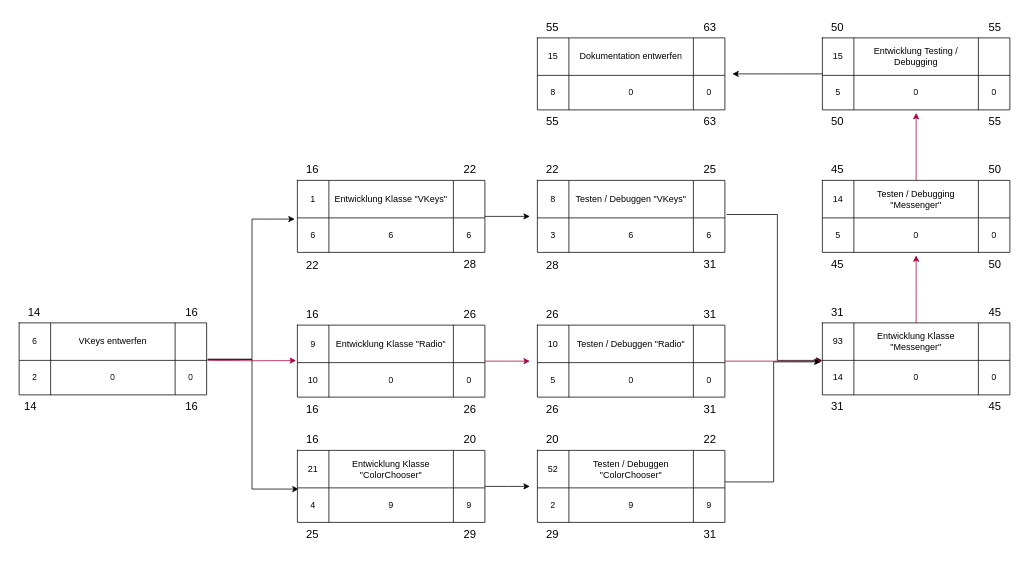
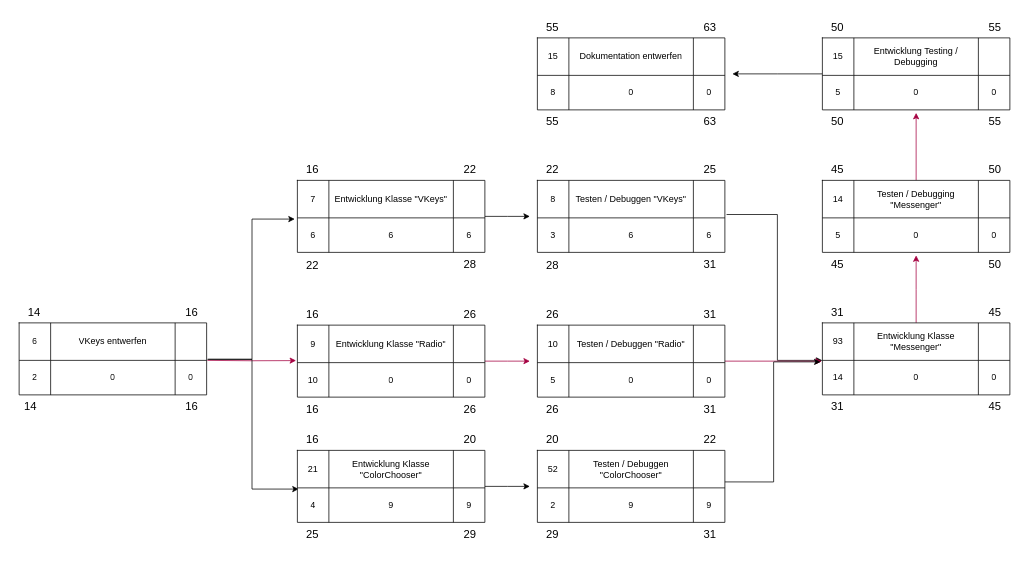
- <mxCell id="21" value="1" style="shape=partialRectangle;html=1;whiteSpace=wrap;connectable=0;fillColor=none;top=0;left=0;bottom=0;right=0;overflow=hidden;labelBackgroundColor=none;" vertex="1" parent="20"><mxGeometry width="42" height="50" as="geometry"><mxRectangle width="42" height="50" as="alternateBounds" /></mxGeometry></mxCell>
+ <mxCell id="21" value="7" style="shape=partialRectangle;html=1;whiteSpace=wrap;connectable=0;fillColor=none;top=0;left=0;bottom=0;right=0;overflow=hidden;labelBackgroundColor=none;" vertex="1" parent="20"><mxGeometry width="42" height="50" as="geometry"><mxRectangle width="42" height="50" as="alternateBounds" /></mxGeometry></mxCell>
